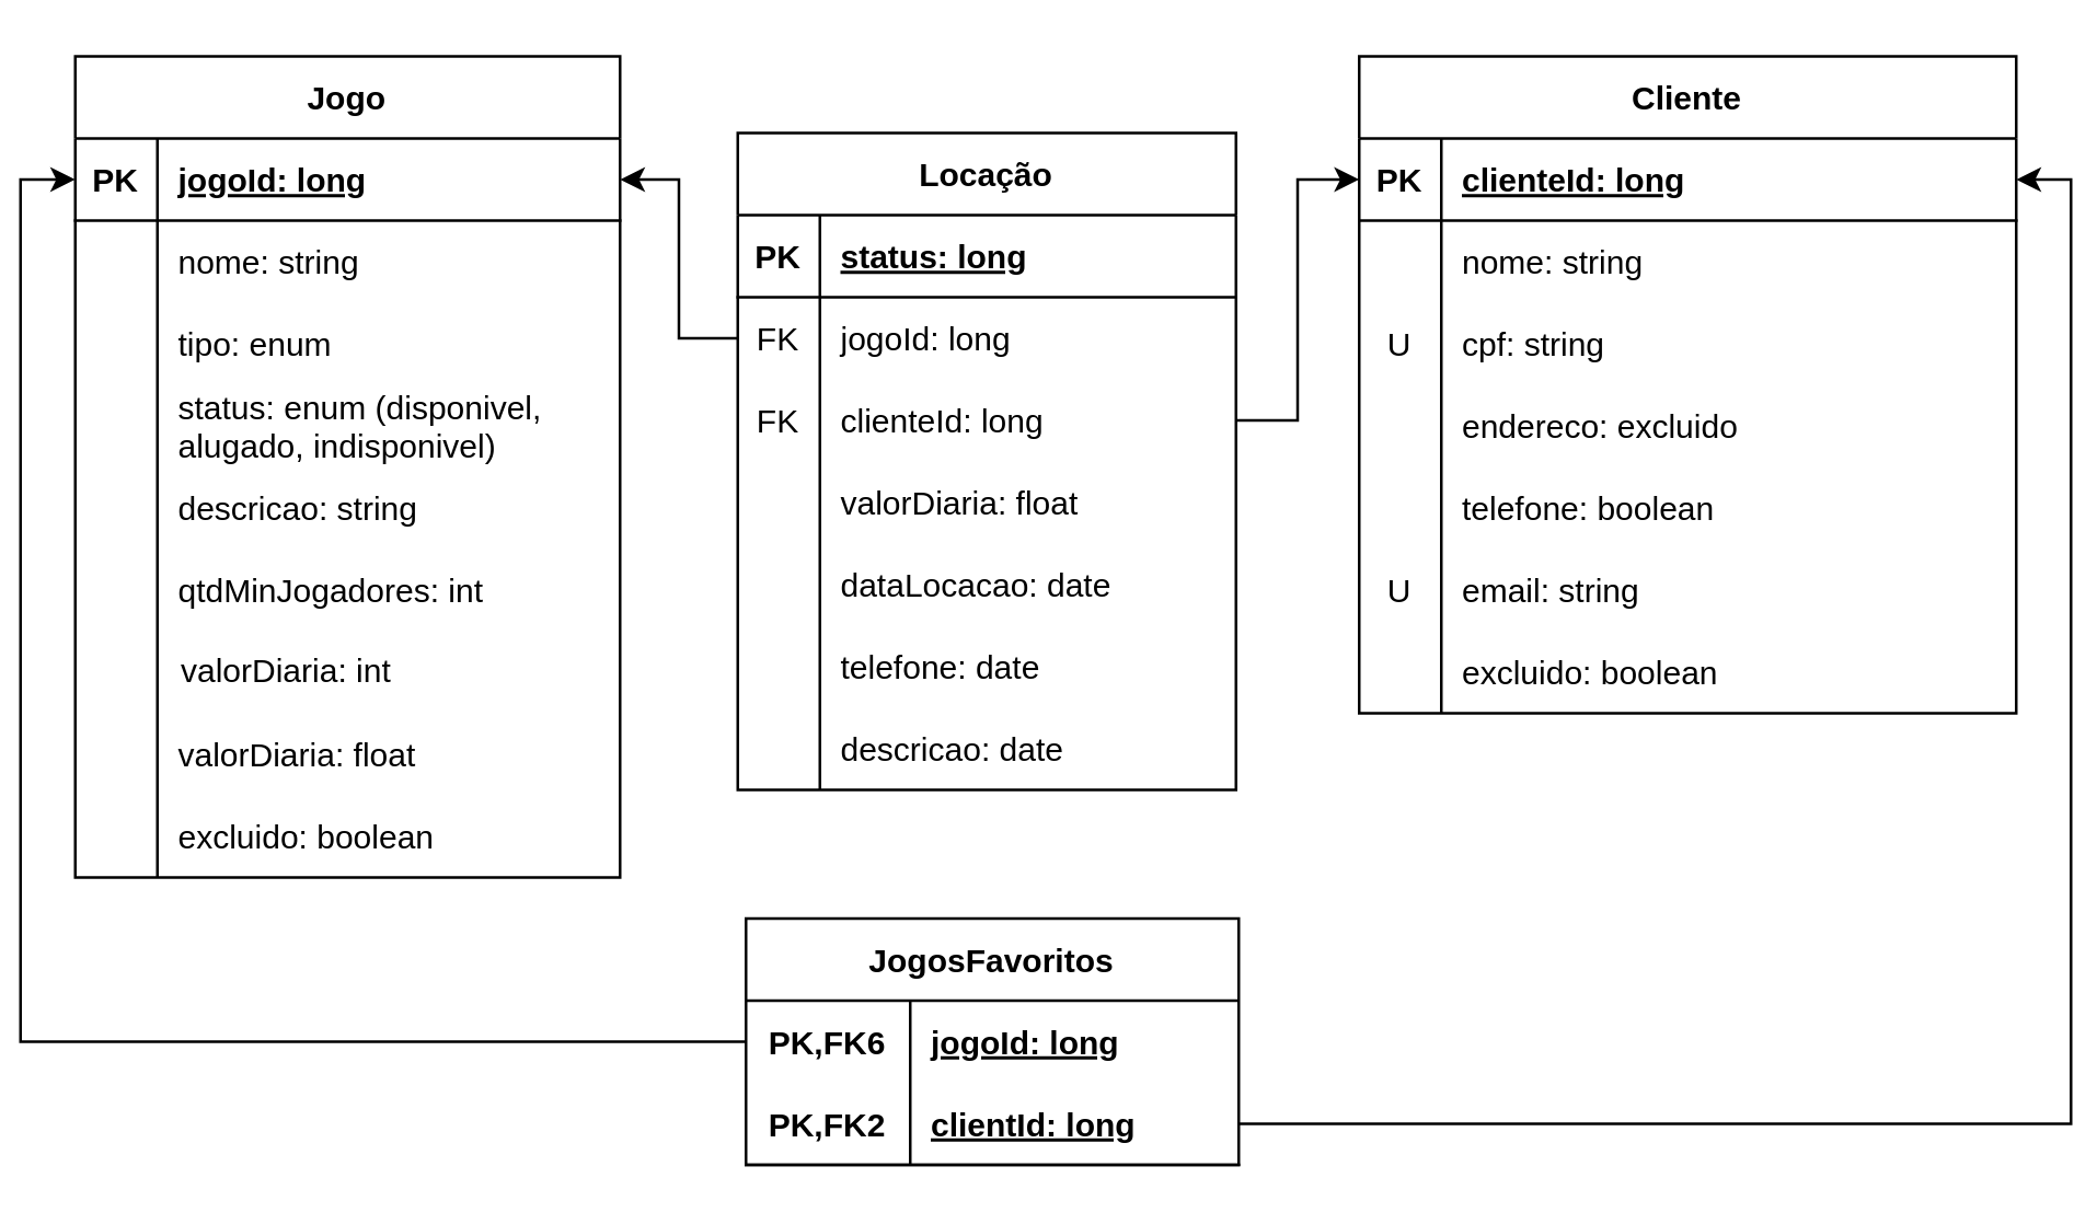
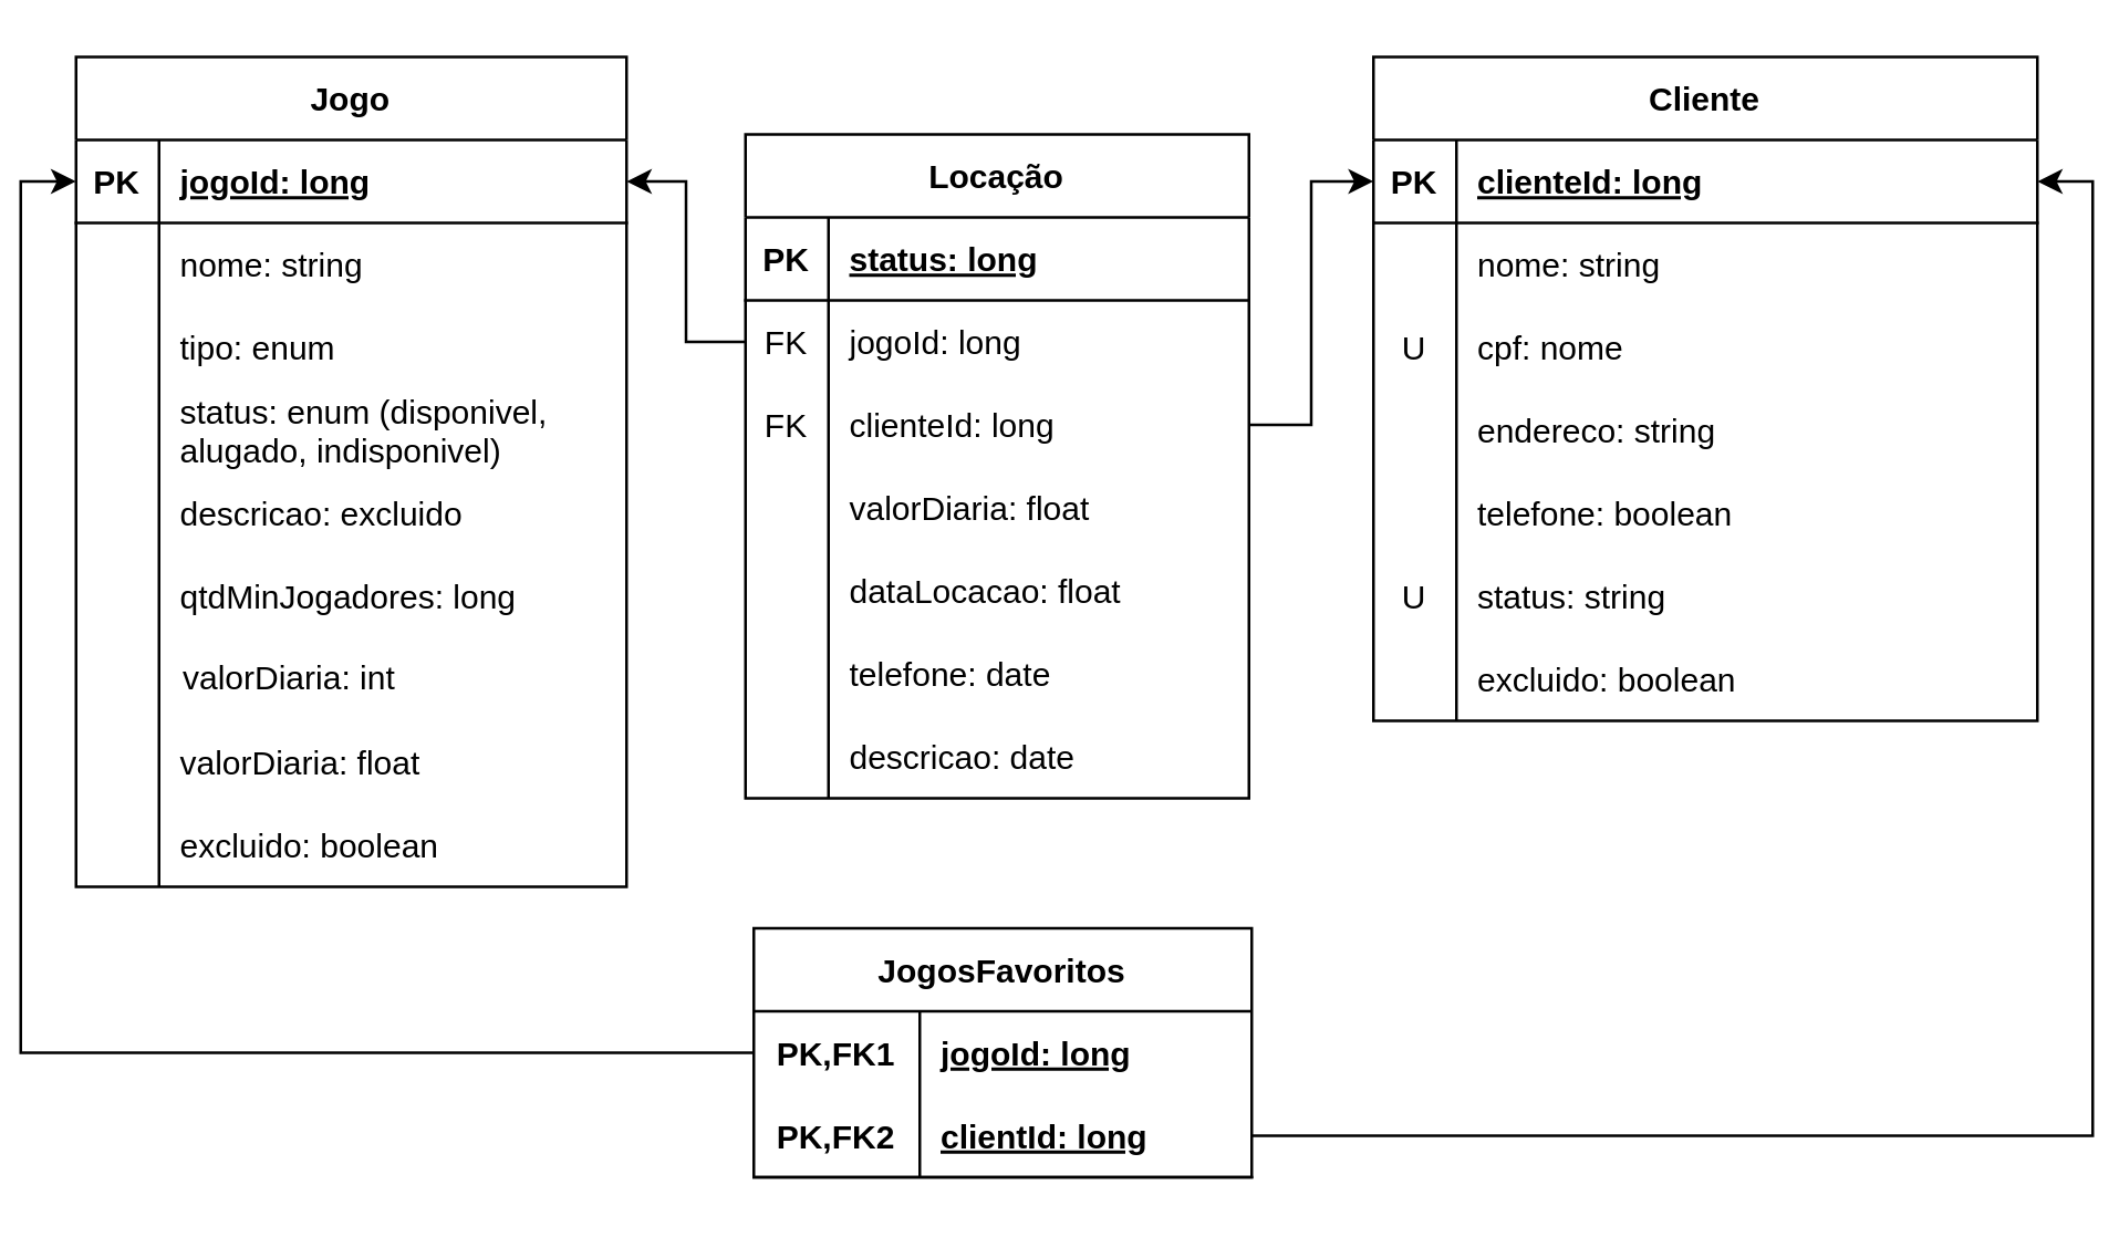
- <mxCell id="39" value="cpf: string" style="shape=partialRectangle;connectable=0;fillColor=none;top=0;left=0;bottom=0;right=0;align=left;spacingLeft=6;overflow=hidden;rounded=0;shadow=0;glass=0;sketch=0;" parent="37" vertex="1"><mxGeometry x="30" width="210" height="30" as="geometry"><mxRectangle width="210" height="30" as="alternateBounds" /></mxGeometry></mxCell>
+ <mxCell id="39" value="cpf: nome" style="shape=partialRectangle;connectable=0;fillColor=none;top=0;left=0;bottom=0;right=0;align=left;spacingLeft=6;overflow=hidden;rounded=0;shadow=0;glass=0;sketch=0;" parent="37" vertex="1"><mxGeometry x="30" width="210" height="30" as="geometry"><mxRectangle width="210" height="30" as="alternateBounds" /></mxGeometry></mxCell>
- <mxCell id="42" value="endereco: excluido" style="shape=partialRectangle;connectable=0;fillColor=none;top=0;left=0;bottom=0;right=0;align=left;spacingLeft=6;overflow=hidden;rounded=0;shadow=0;glass=0;sketch=0;" parent="40" vertex="1"><mxGeometry x="30" width="210" height="30" as="geometry"><mxRectangle width="210" height="30" as="alternateBounds" /></mxGeometry></mxCell>
+ <mxCell id="42" value="endereco: string" style="shape=partialRectangle;connectable=0;fillColor=none;top=0;left=0;bottom=0;right=0;align=left;spacingLeft=6;overflow=hidden;rounded=0;shadow=0;glass=0;sketch=0;" parent="40" vertex="1"><mxGeometry x="30" width="210" height="30" as="geometry"><mxRectangle width="210" height="30" as="alternateBounds" /></mxGeometry></mxCell>
- <mxCell id="17" value="descricao: string" style="shape=partialRectangle;connectable=0;fillColor=none;top=0;left=0;bottom=0;right=0;align=left;spacingLeft=6;overflow=hidden;rounded=0;shadow=0;glass=0;sketch=0;" parent="15" vertex="1"><mxGeometry x="30" width="169" height="30" as="geometry"><mxRectangle width="169" height="30" as="alternateBounds" /></mxGeometry></mxCell>
+ <mxCell id="17" value="descricao: excluido" style="shape=partialRectangle;connectable=0;fillColor=none;top=0;left=0;bottom=0;right=0;align=left;spacingLeft=6;overflow=hidden;rounded=0;shadow=0;glass=0;sketch=0;" parent="15" vertex="1"><mxGeometry x="30" width="169" height="30" as="geometry"><mxRectangle width="169" height="30" as="alternateBounds" /></mxGeometry></mxCell>
- <mxCell id="67" value="dataLocacao: date" style="shape=partialRectangle;connectable=0;fillColor=none;top=0;left=0;bottom=0;right=0;align=left;spacingLeft=6;overflow=hidden;rounded=0;shadow=0;glass=0;sketch=0;" parent="65" vertex="1"><mxGeometry x="30" width="152" height="30" as="geometry"><mxRectangle width="152" height="30" as="alternateBounds" /></mxGeometry></mxCell>
+ <mxCell id="67" value="dataLocacao: float" style="shape=partialRectangle;connectable=0;fillColor=none;top=0;left=0;bottom=0;right=0;align=left;spacingLeft=6;overflow=hidden;rounded=0;shadow=0;glass=0;sketch=0;" parent="65" vertex="1"><mxGeometry x="30" width="152" height="30" as="geometry"><mxRectangle width="152" height="30" as="alternateBounds" /></mxGeometry></mxCell>
- <mxCell id="20" value="qtdMinJogadores: int" style="shape=partialRectangle;connectable=0;fillColor=none;top=0;left=0;bottom=0;right=0;align=left;spacingLeft=6;overflow=hidden;rounded=0;shadow=0;glass=0;sketch=0;" parent="18" vertex="1"><mxGeometry x="30" width="169" height="30" as="geometry"><mxRectangle width="169" height="30" as="alternateBounds" /></mxGeometry></mxCell>
+ <mxCell id="20" value="qtdMinJogadores: long" style="shape=partialRectangle;connectable=0;fillColor=none;top=0;left=0;bottom=0;right=0;align=left;spacingLeft=6;overflow=hidden;rounded=0;shadow=0;glass=0;sketch=0;" parent="18" vertex="1"><mxGeometry x="30" width="169" height="30" as="geometry"><mxRectangle width="169" height="30" as="alternateBounds" /></mxGeometry></mxCell>
- <mxCell id="48" value="email: string" style="shape=partialRectangle;connectable=0;fillColor=none;top=0;left=0;bottom=0;right=0;align=left;spacingLeft=6;overflow=hidden;rounded=0;shadow=0;glass=0;sketch=0;" parent="46" vertex="1"><mxGeometry x="30" width="210" height="30" as="geometry"><mxRectangle width="210" height="30" as="alternateBounds" /></mxGeometry></mxCell>
+ <mxCell id="48" value="status: string" style="shape=partialRectangle;connectable=0;fillColor=none;top=0;left=0;bottom=0;right=0;align=left;spacingLeft=6;overflow=hidden;rounded=0;shadow=0;glass=0;sketch=0;" parent="46" vertex="1"><mxGeometry x="30" width="210" height="30" as="geometry"><mxRectangle width="210" height="30" as="alternateBounds" /></mxGeometry></mxCell>
- <mxCell id="81" value="PK,FK6" style="shape=partialRectangle;connectable=0;fillColor=none;top=0;left=0;bottom=0;right=0;fontStyle=1;overflow=hidden;" parent="80" vertex="1"><mxGeometry width="60" height="30" as="geometry"><mxRectangle width="60" height="30" as="alternateBounds" /></mxGeometry></mxCell>
+ <mxCell id="81" value="PK,FK1" style="shape=partialRectangle;connectable=0;fillColor=none;top=0;left=0;bottom=0;right=0;fontStyle=1;overflow=hidden;" parent="80" vertex="1"><mxGeometry width="60" height="30" as="geometry"><mxRectangle width="60" height="30" as="alternateBounds" /></mxGeometry></mxCell>
